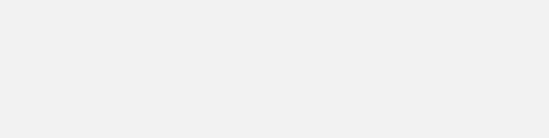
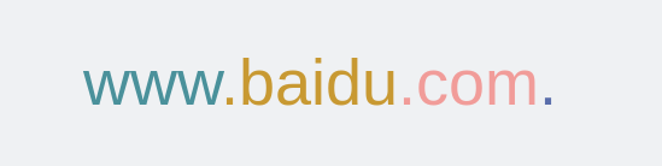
+ <mxCell id="2" value="&lt;font style=&quot;font-size: 36px&quot;&gt;&lt;font color=&quot;#4a919b&quot;&gt;www&lt;/font&gt;&lt;font color=&quot;#c89932&quot;&gt;.baidu&lt;/font&gt;&lt;font color=&quot;#f19c99&quot;&gt;.com&lt;/font&gt;&lt;font color=&quot;#5a6eab&quot;&gt;.&amp;nbsp;&lt;/font&gt;&lt;/font&gt;" style="text;html=1;strokeColor=none;fillColor=none;align=center;verticalAlign=middle;whiteSpace=wrap;rounded=0;" parent="1" vertex="1"><mxGeometry x="20" y="20" width="324" height="50" as="geometry" /></mxCell>
